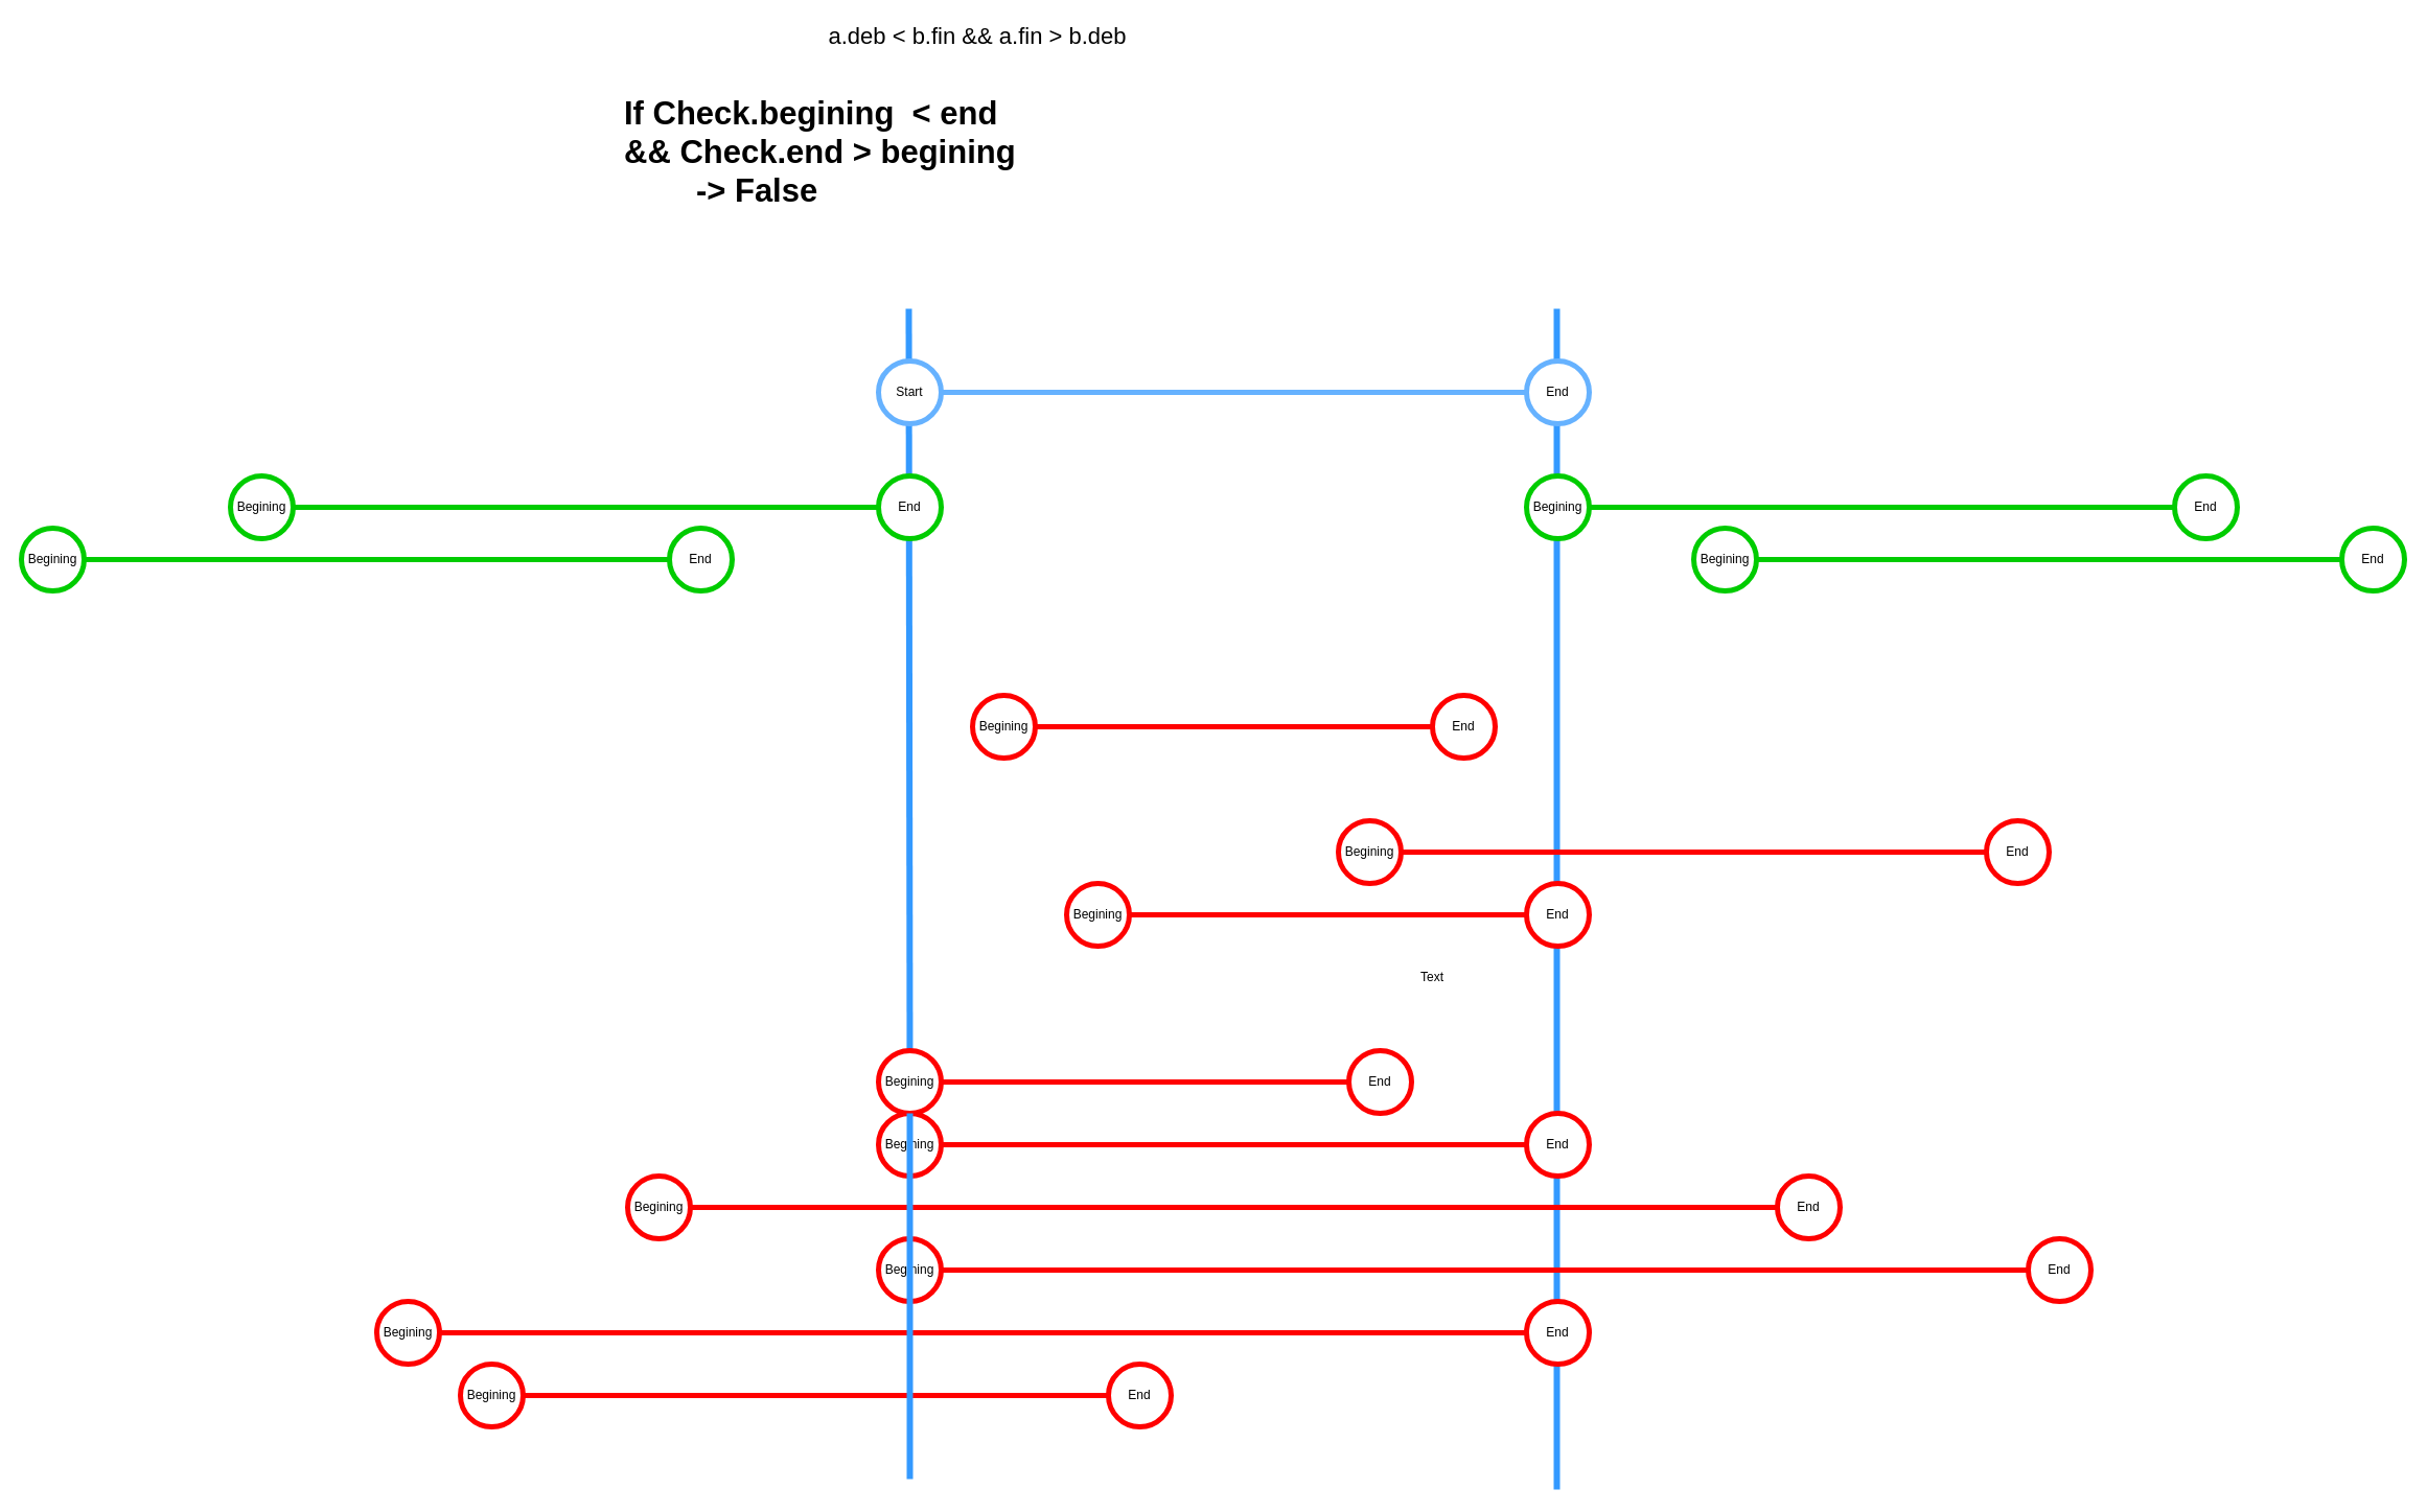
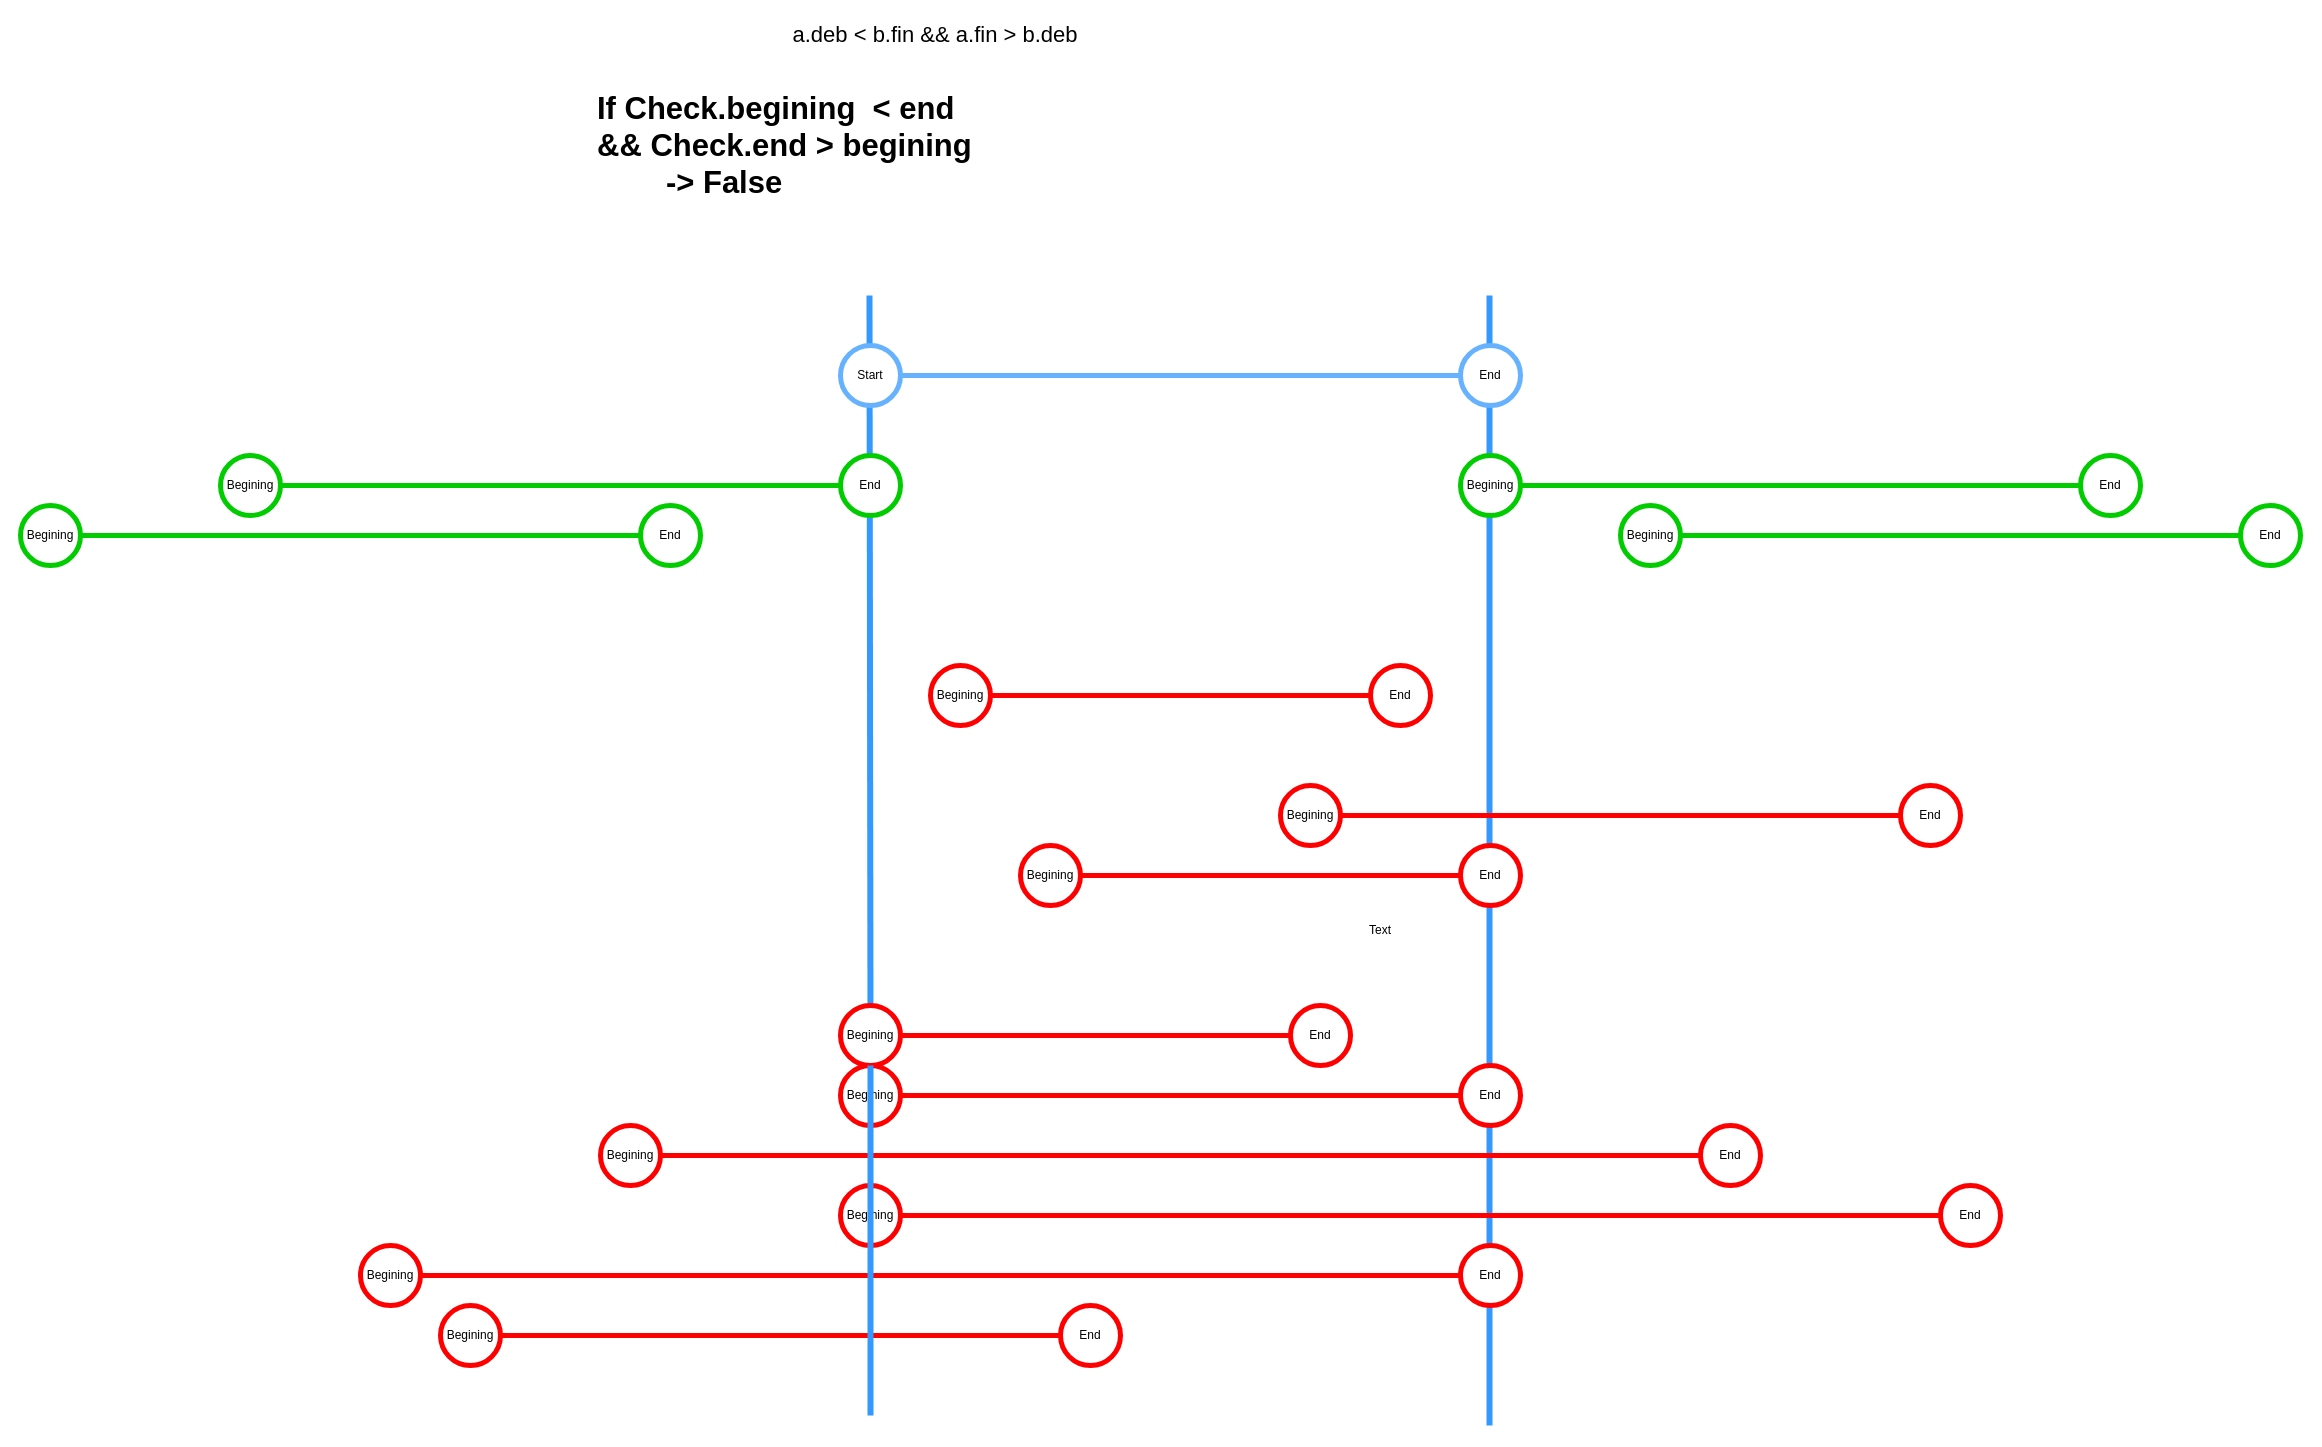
- <mxCell id="48" value="Text" style="text;html=1;strokeColor=none;fillColor=none;align=center;verticalAlign=middle;whiteSpace=wrap;rounded=0;" vertex="1" parent="1"><mxGeometry x="1340" y="920" width="60" height="30" as="geometry" /></mxCell>
+ <mxCell id="48" value="Text" style="text;html=1;strokeColor=none;fillColor=none;align=center;verticalAlign=middle;whiteSpace=wrap;rounded=0;" vertex="1" parent="1"><mxGeometry x="1350" y="915" width="60" height="30" as="geometry" /></mxCell>
